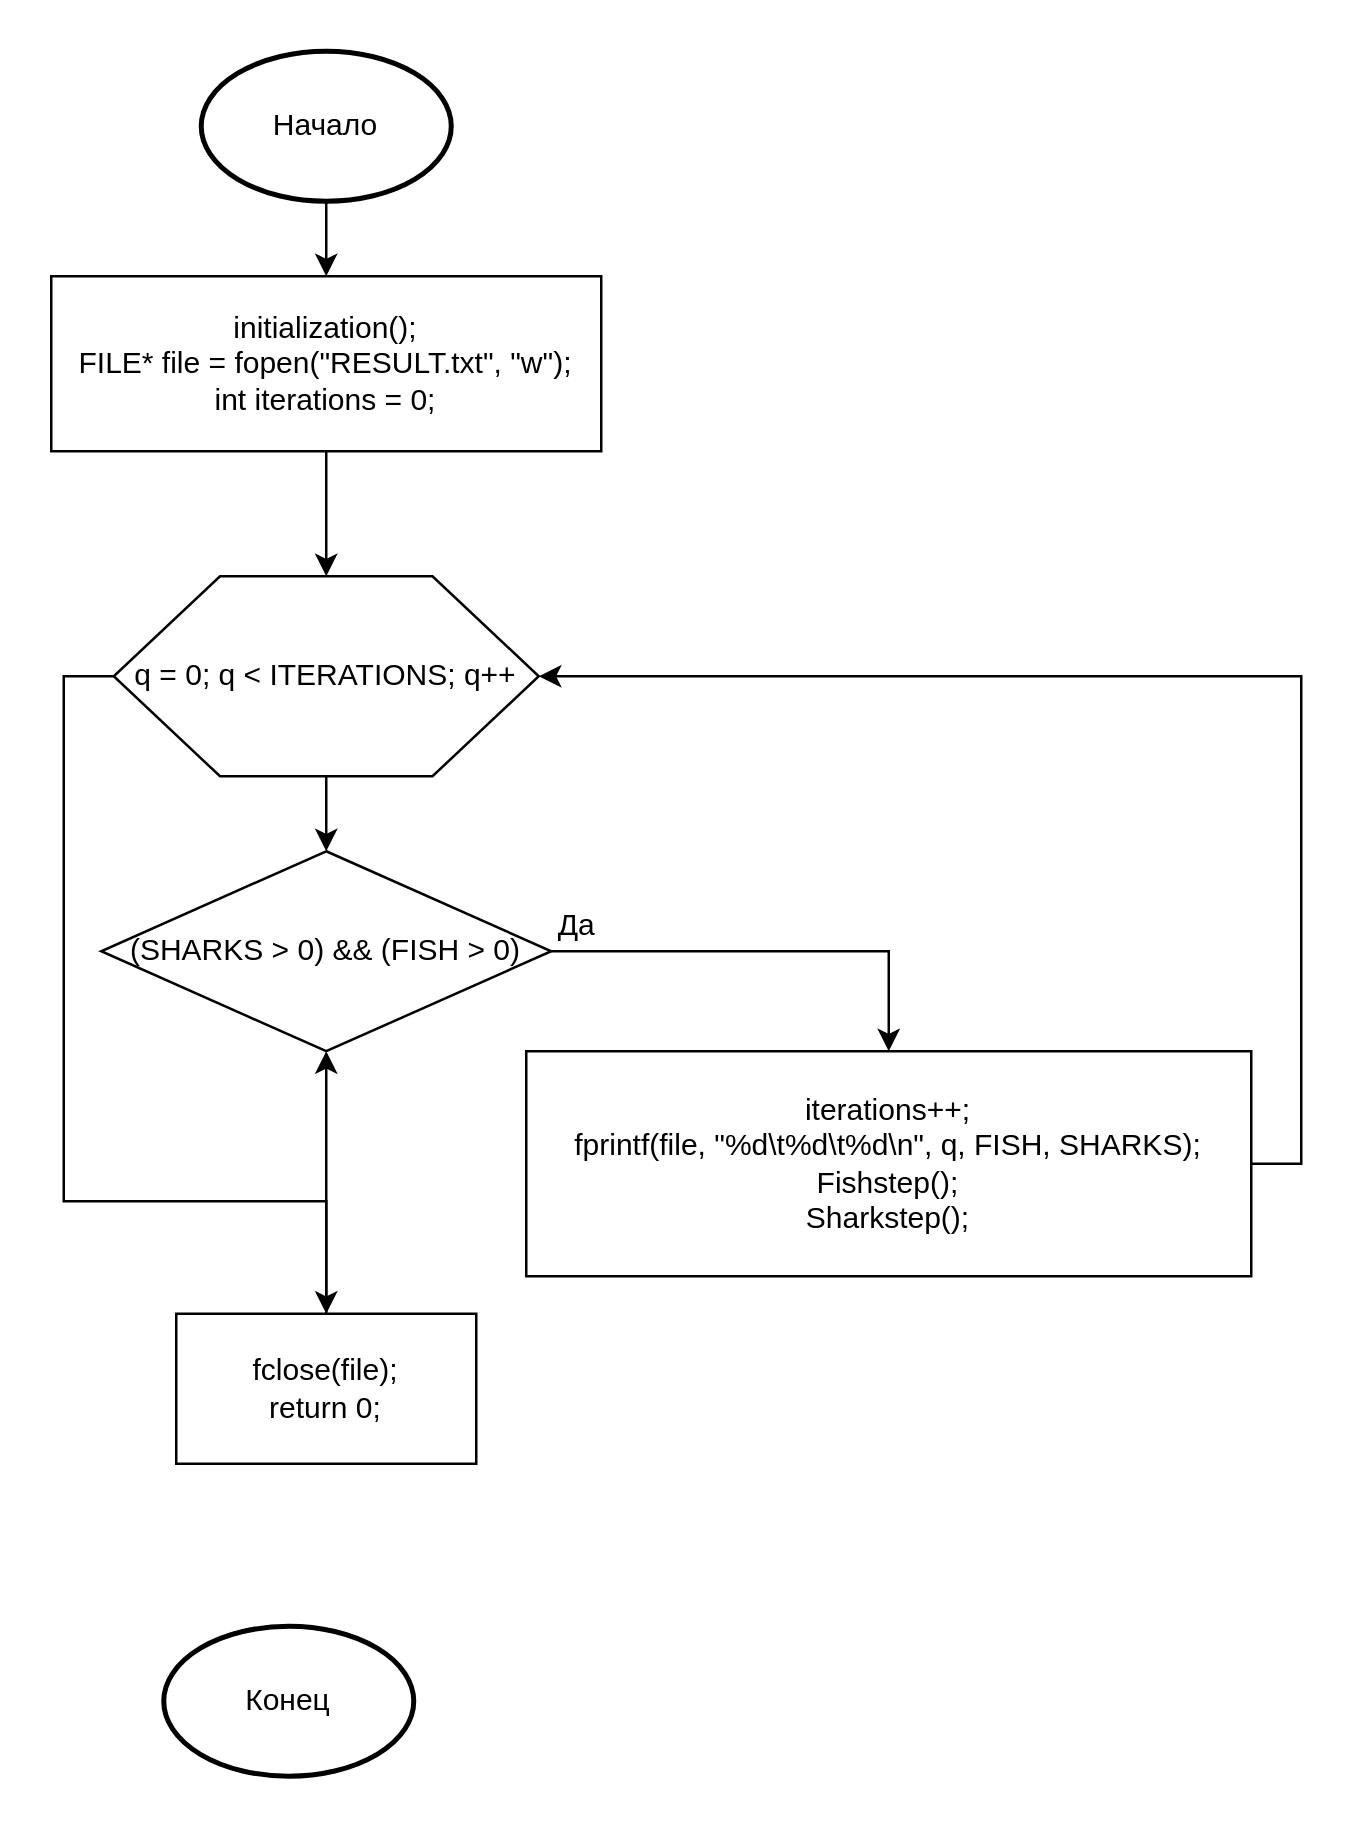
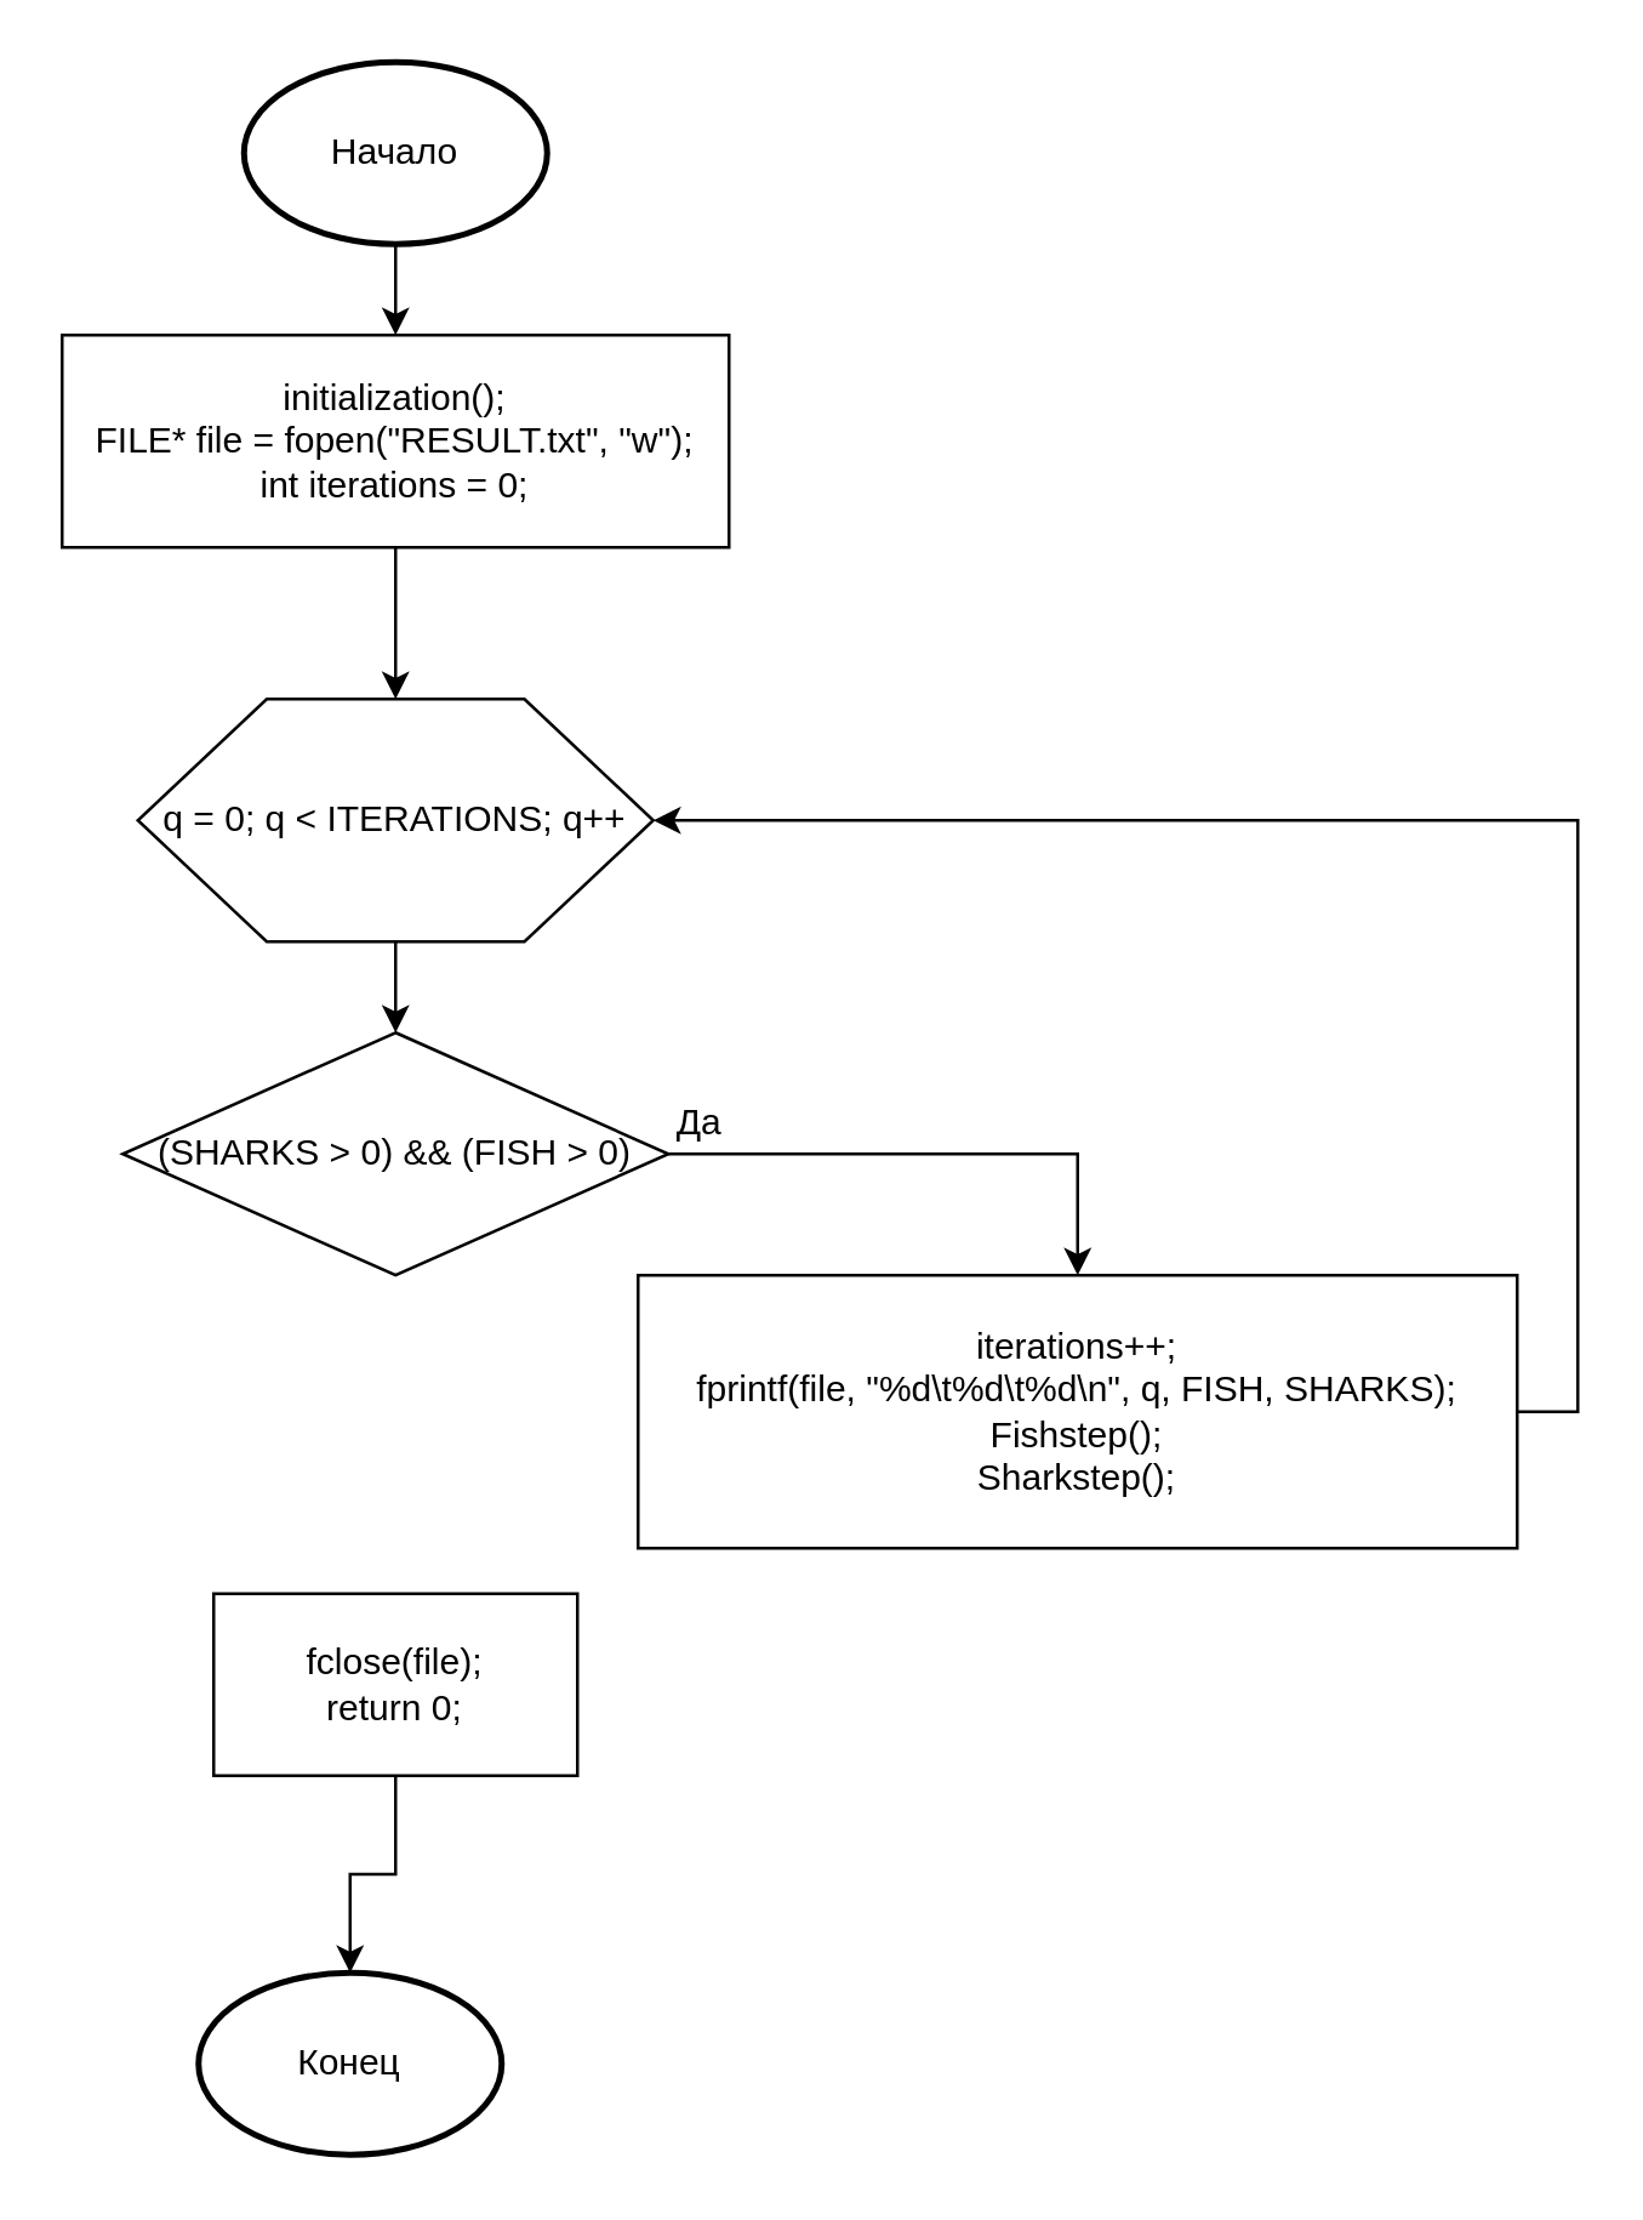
- <mxCell id="8" style="edgeStyle=orthogonalEdgeStyle;rounded=0;orthogonalLoop=1;jettySize=auto;html=1;exitX=0;exitY=0.5;exitDx=0;exitDy=0;entryX=0.5;entryY=0;entryDx=0;entryDy=0;" edge="1" parent="1" source="9" target="16"><mxGeometry relative="1" as="geometry"><mxPoint x="130" y="520" as="targetPoint" /><Array as="points"><mxPoint x="25" y="270" /><mxPoint x="25" y="480" /><mxPoint x="130" y="480" /></Array></mxGeometry></mxCell>
- <mxCell id="15" style="edgeStyle=orthogonalEdgeStyle;rounded=0;orthogonalLoop=1;jettySize=auto;html=1;" edge="1" parent="1" source="16" target="11"><mxGeometry relative="1" as="geometry" /></mxCell>
+ <mxCell id="15" style="edgeStyle=orthogonalEdgeStyle;rounded=0;orthogonalLoop=1;jettySize=auto;html=1;entryX=0.5;entryY=0;entryDx=0;entryDy=0;entryPerimeter=0;" edge="1" parent="1" source="16" target="4"><mxGeometry relative="1" as="geometry" /></mxCell>
